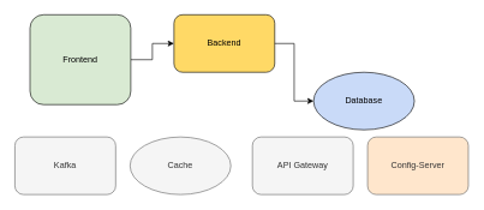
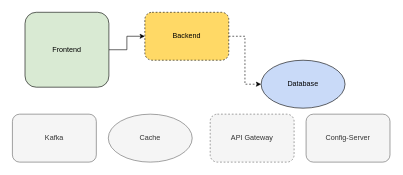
- <mxCell id="4" value="Backend" style="rounded=1;whiteSpace=wrap;html=1;fillColor=#FFD966;" parent="1" vertex="1"><mxGeometry x="241" y="20" width="140" height="80" as="geometry" /></mxCell>
+ <mxCell id="4" value="Backend" style="rounded=1;whiteSpace=wrap;html=1;fillColor=#FFD966;dashed=1;" parent="1" vertex="1"><mxGeometry x="241" y="20" width="140" height="80" as="geometry" /></mxCell>
- <mxCell id="7" style="edgeStyle=orthogonalEdgeStyle;rounded=0;orthogonalLoop=1;" parent="1" source="4" target="5" edge="1"><mxGeometry relative="1" as="geometry" /></mxCell>
+ <mxCell id="7" style="edgeStyle=orthogonalEdgeStyle;rounded=0;orthogonalLoop=1;dashed=1;" parent="1" source="4" target="5" edge="1"><mxGeometry relative="1" as="geometry" /></mxCell>
- <mxCell id="6" value="API Gateway" style="rounded=1;whiteSpace=wrap;html=1;fillColor=#f5f5f5;fontColor=#333333;strokeColor=#666666;" parent="1" vertex="1"><mxGeometry x="350" y="190" width="140" height="80" as="geometry" /></mxCell>
+ <mxCell id="6" value="API Gateway" style="rounded=1;whiteSpace=wrap;html=1;fillColor=#f5f5f5;fontColor=#333333;strokeColor=#666666;dashed=1;" parent="1" vertex="1"><mxGeometry x="350" y="190" width="140" height="80" as="geometry" /></mxCell>
- <mxCell id="10" value="Config-Server" style="rounded=1;whiteSpace=wrap;html=1;fillColor=#ffe6cc;fontColor=#333333;strokeColor=#666666;" vertex="1" parent="1"><mxGeometry x="510" y="190" width="140" height="80" as="geometry" /></mxCell>
+ <mxCell id="10" value="Config-Server" style="rounded=1;whiteSpace=wrap;html=1;fillColor=#f5f5f5;fontColor=#333333;strokeColor=#666666;" vertex="1" parent="1"><mxGeometry x="510" y="190" width="140" height="80" as="geometry" /></mxCell>
